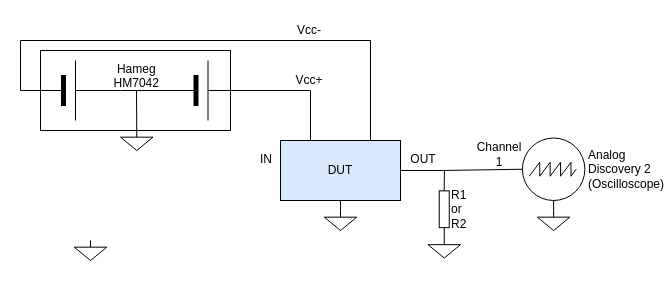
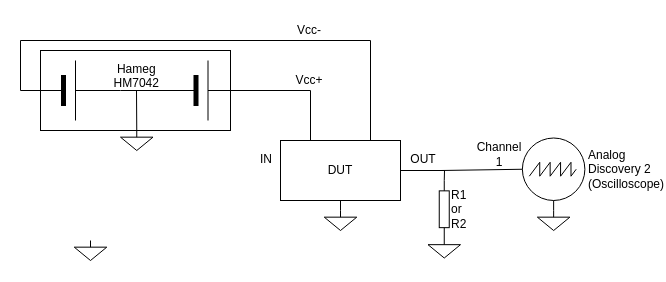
- <mxCell id="2" value="DUT" style="rounded=0;whiteSpace=wrap;fillColor=#dae8fc;" parent="1" vertex="1"><mxGeometry x="280" y="140" width="120" height="60" as="geometry" /></mxCell>
+ <mxCell id="2" value="DUT" style="rounded=0;whiteSpace=wrap;" parent="1" vertex="1"><mxGeometry x="280" y="140" width="120" height="60" as="geometry" /></mxCell>
